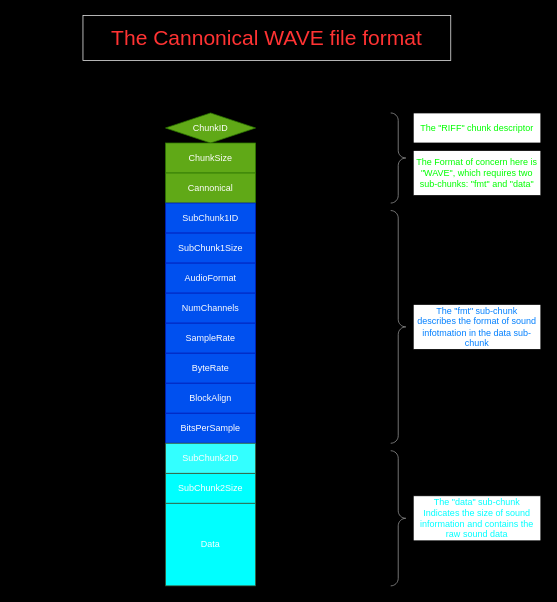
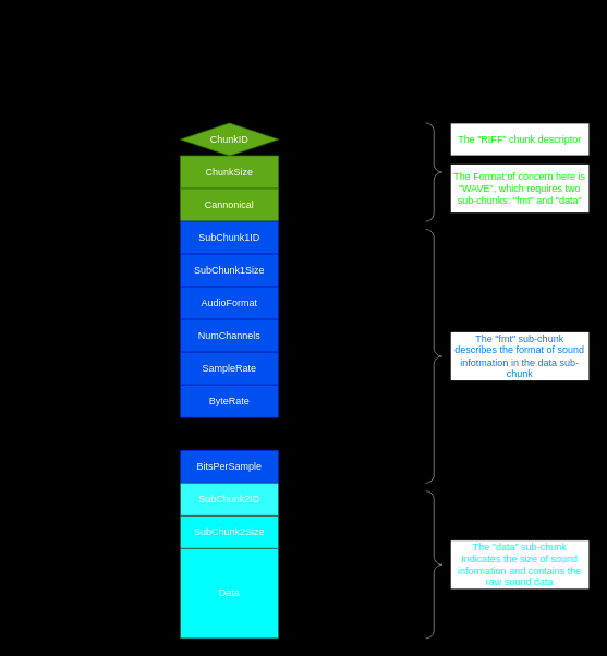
- <mxCell id="67" value="The Cannonical WAVE file format" style="rounded=0;whiteSpace=wrap;html=1;strokeColor=#f0f0f0;fillColor=none;align=center;fontSize=28;fontColor=#FF3333;" parent="1" vertex="1"><mxGeometry x="110" y="20" width="490" height="60" as="geometry" /></mxCell>
- <mxCell id="11" value="BlockAlign" style="rounded=0;whiteSpace=wrap;html=1;fillColor=#0050ef;strokeColor=#001DBC;fontColor=#ffffff;" parent="1" vertex="1"><mxGeometry x="220" y="510" width="120" height="40" as="geometry" /></mxCell>
